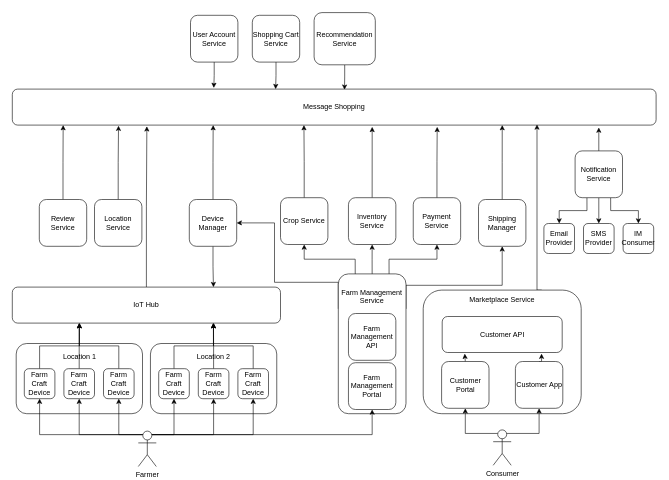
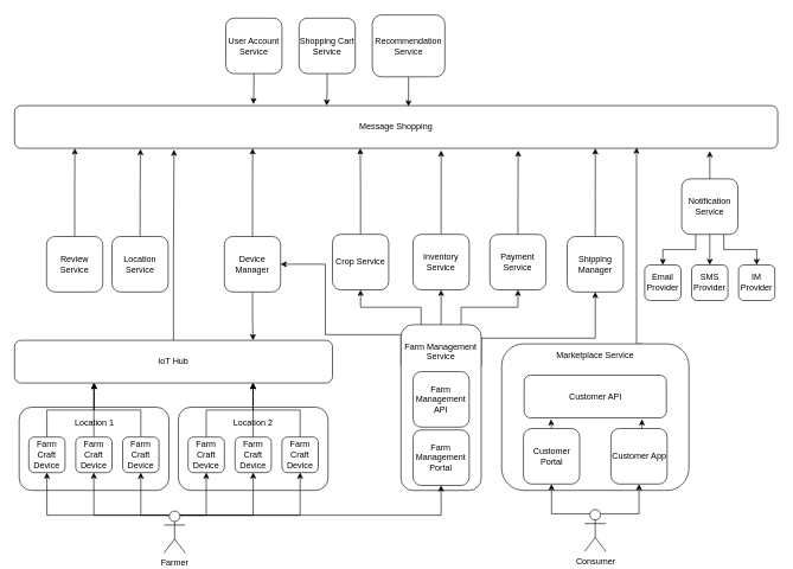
- <mxCell id="45" value="IM Consumer" style="rounded=1;whiteSpace=wrap;html=1;" parent="1" vertex="1"><mxGeometry x="1038" y="372" width="51" height="50" as="geometry" /></mxCell>
+ <mxCell id="45" value="IM Provider" style="rounded=1;whiteSpace=wrap;html=1;" parent="1" vertex="1"><mxGeometry x="1038" y="372" width="51" height="50" as="geometry" /></mxCell>
